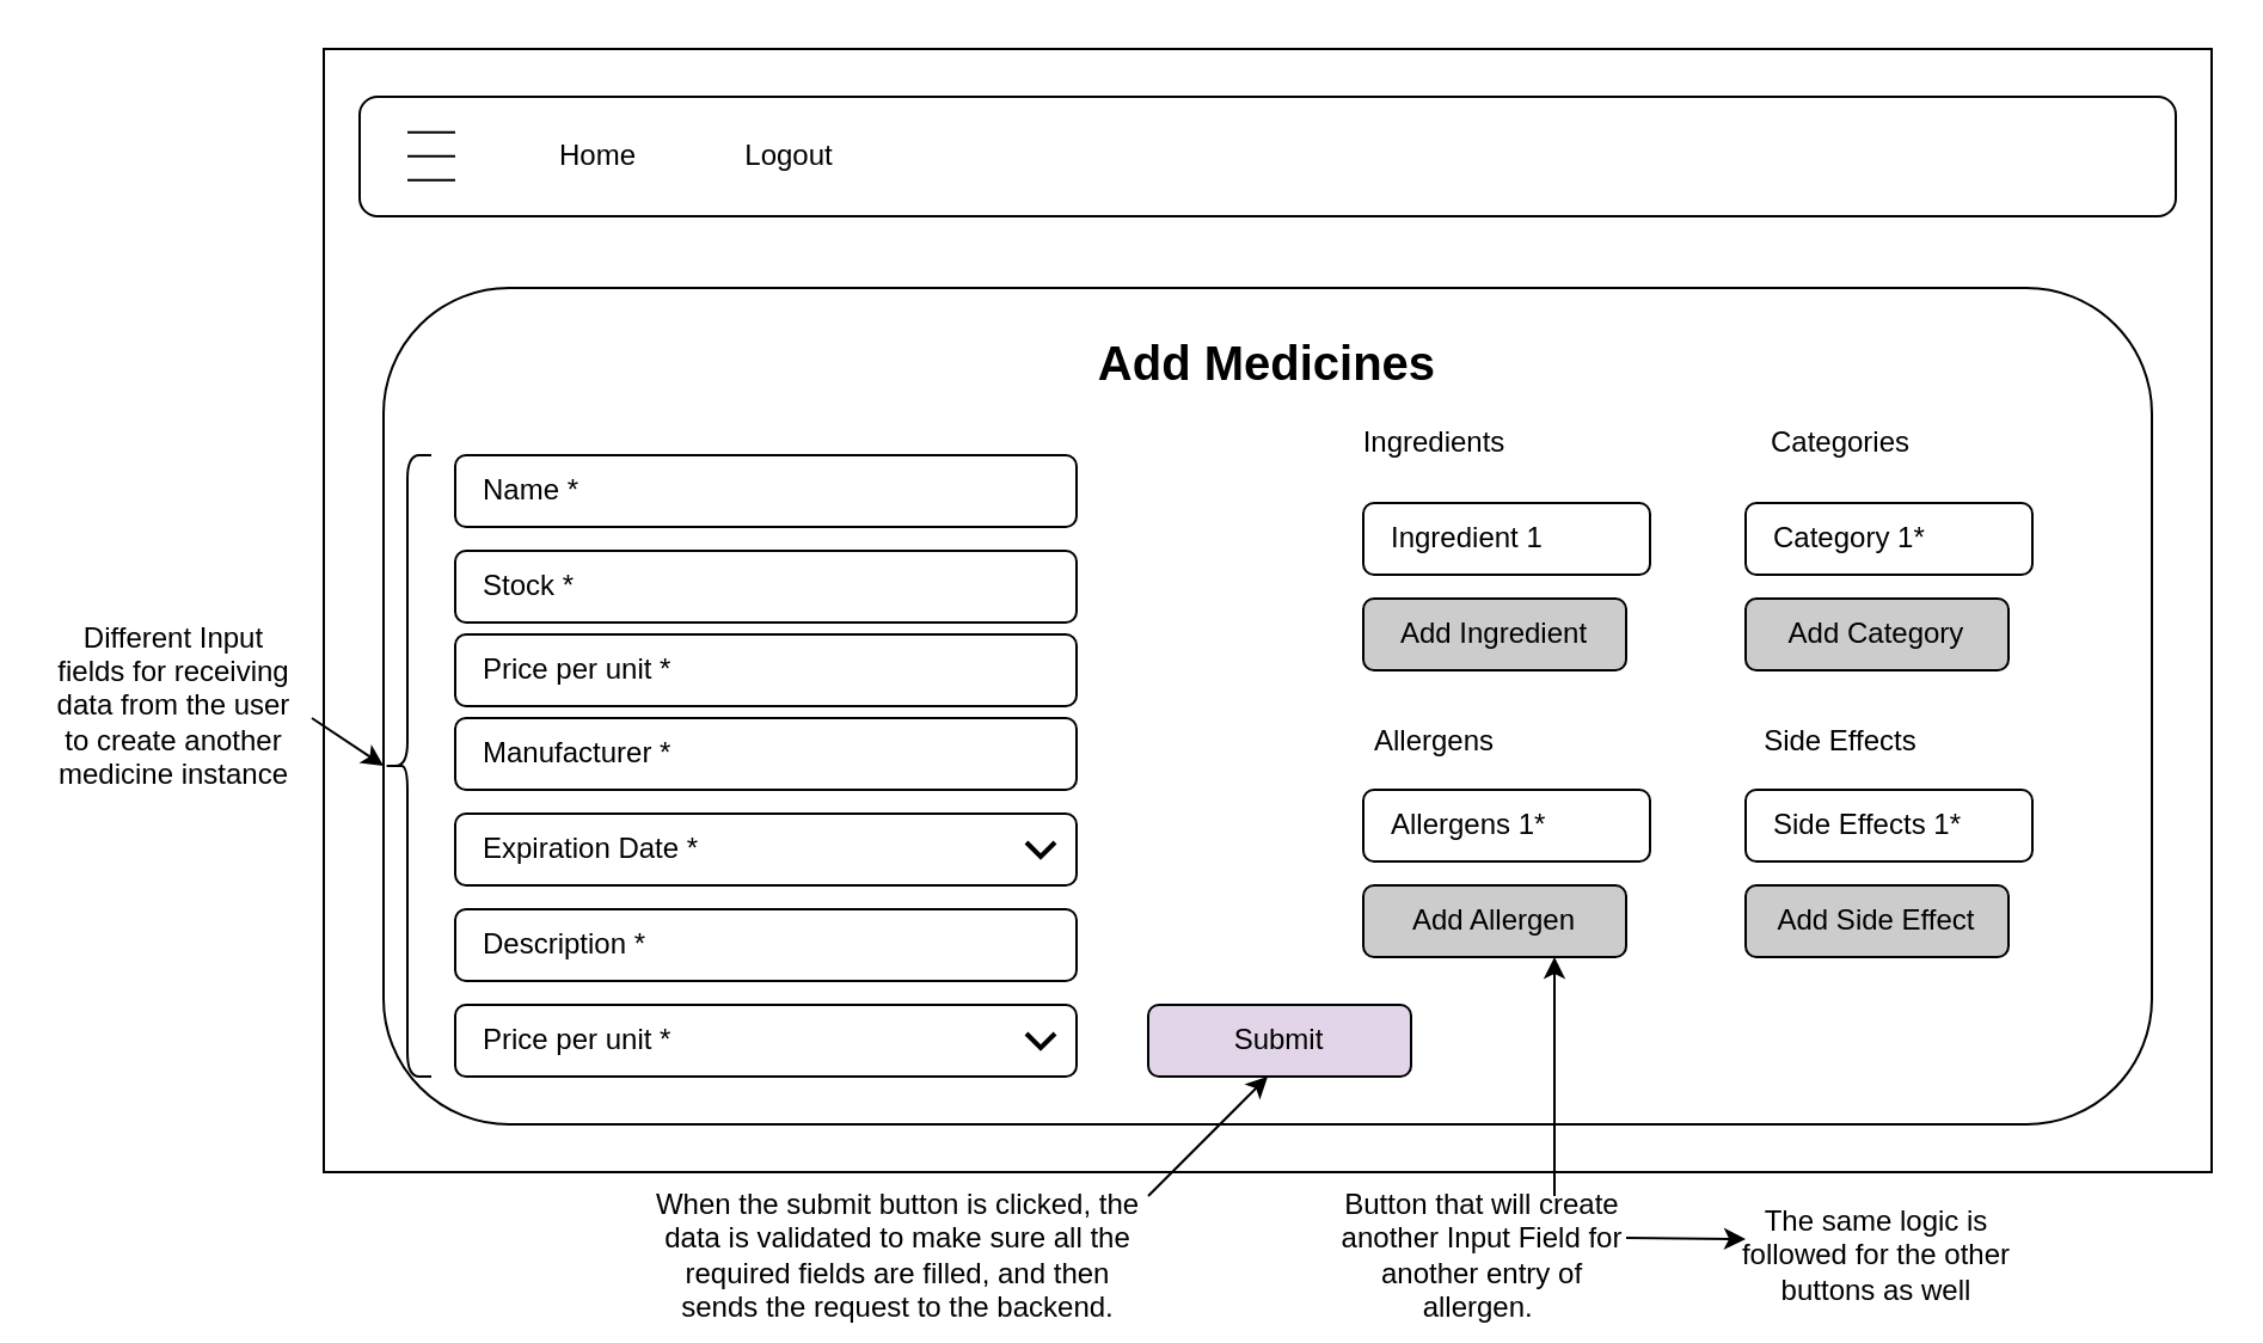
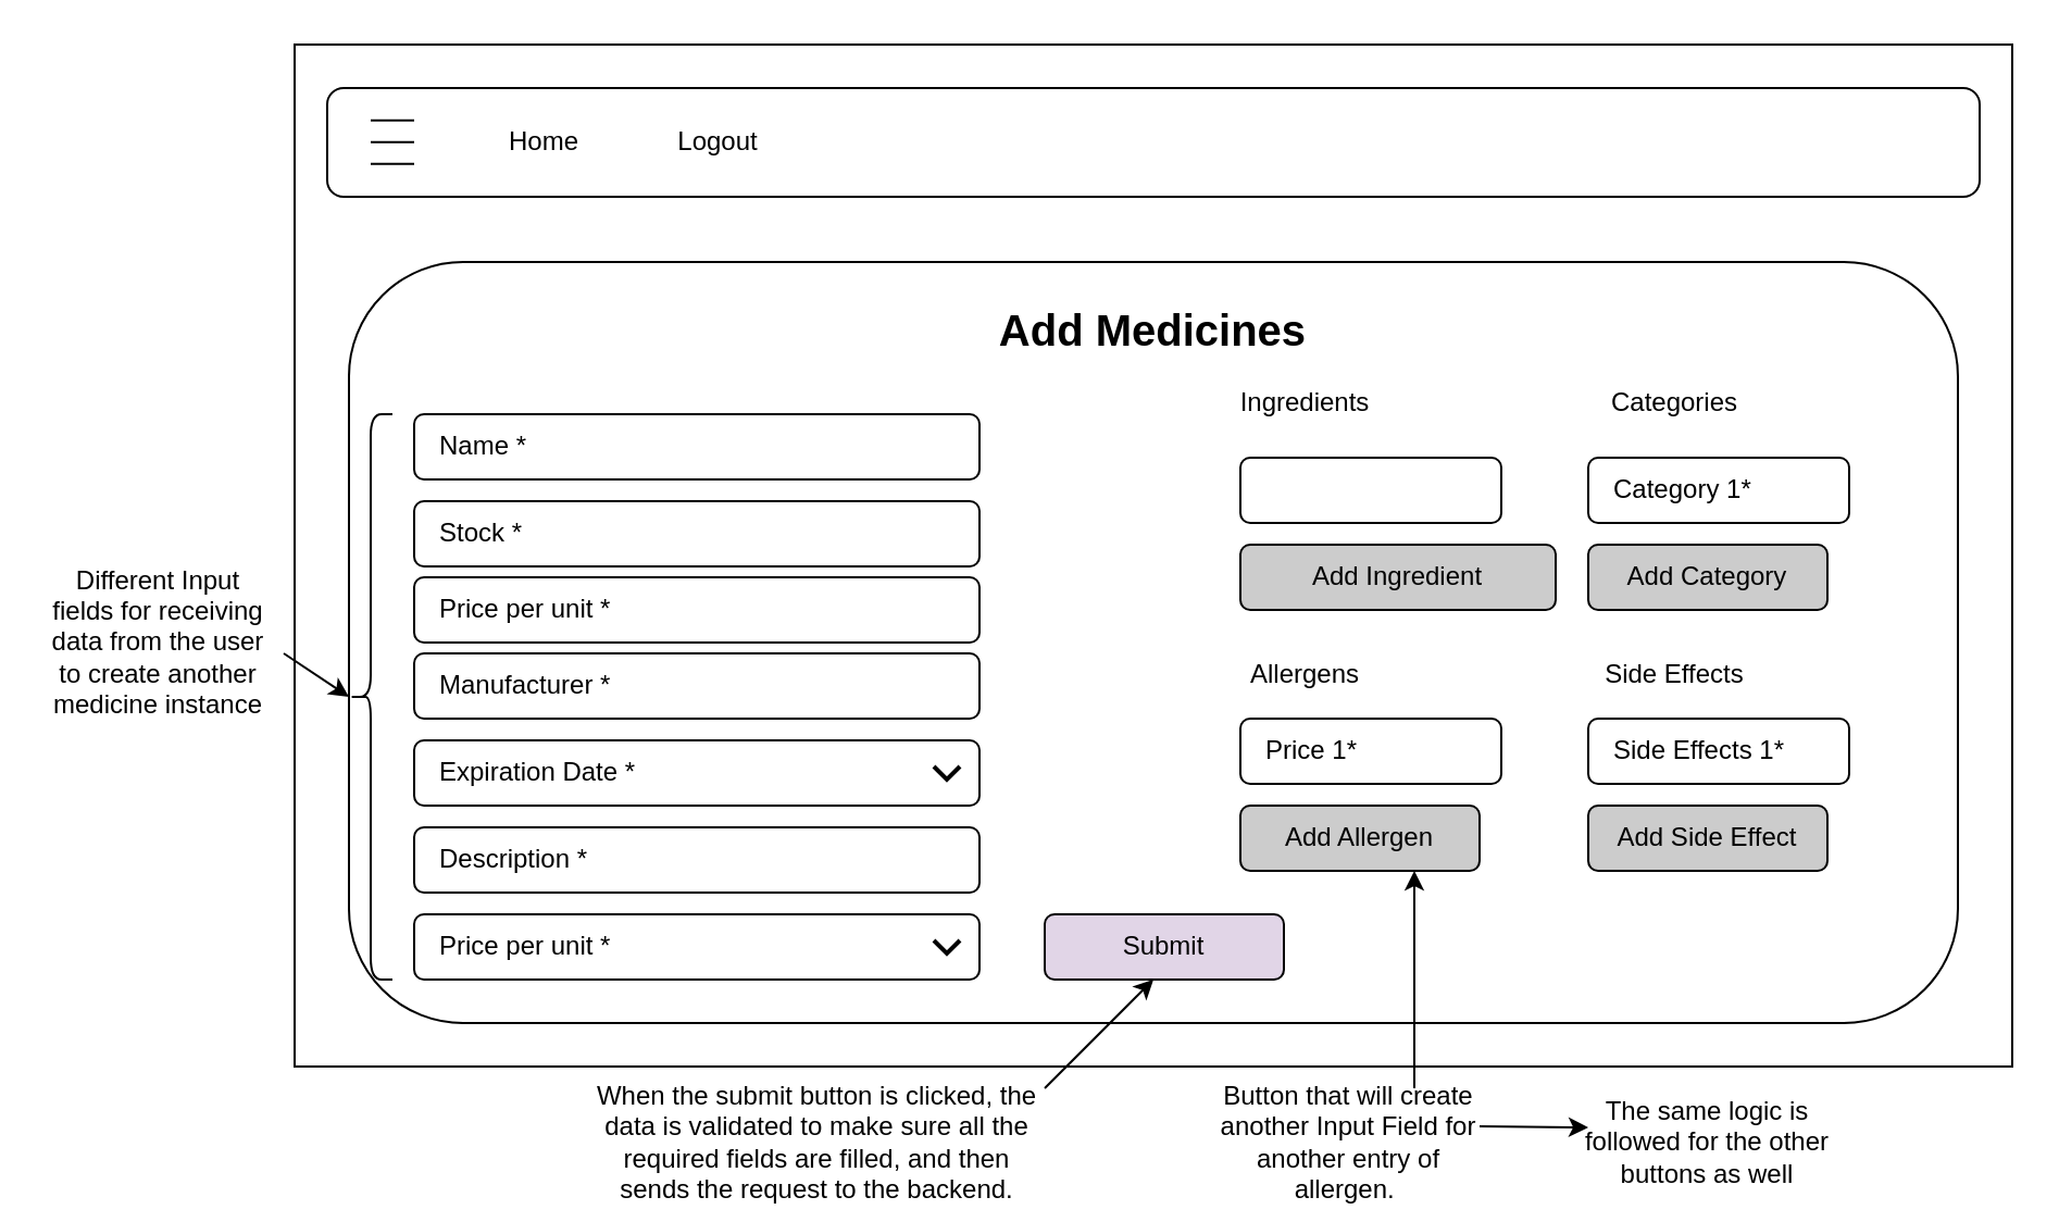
- <mxCell id="32" value="Ingredient 1" style="text;html=1;align=left;verticalAlign=middle;whiteSpace=wrap;rounded=0;" vertex="1" parent="1"><mxGeometry x="580" y="210" width="100" height="30" as="geometry" /></mxCell>
- <mxCell id="39" value="Add Ingredient" style="rounded=1;whiteSpace=wrap;html=1;fillColor=#CCCCCC;strokeColor=#000000;" vertex="1" parent="1"><mxGeometry x="570" y="250" width="110" height="30" as="geometry" /></mxCell>
+ <mxCell id="39" value="Add Ingredient" style="rounded=1;whiteSpace=wrap;html=1;fillColor=#CCCCCC;strokeColor=#000000;" vertex="1" parent="1"><mxGeometry x="570" y="250" width="145" height="30" as="geometry" /></mxCell>
- <mxCell id="36" value="Allergens 1*" style="text;html=1;align=left;verticalAlign=middle;whiteSpace=wrap;rounded=0;" vertex="1" parent="1"><mxGeometry x="580" y="330" width="100" height="30" as="geometry" /></mxCell>
+ <mxCell id="36" value="Price 1*" style="text;html=1;align=left;verticalAlign=middle;whiteSpace=wrap;rounded=0;" vertex="1" parent="1"><mxGeometry x="580" y="330" width="100" height="30" as="geometry" /></mxCell>
